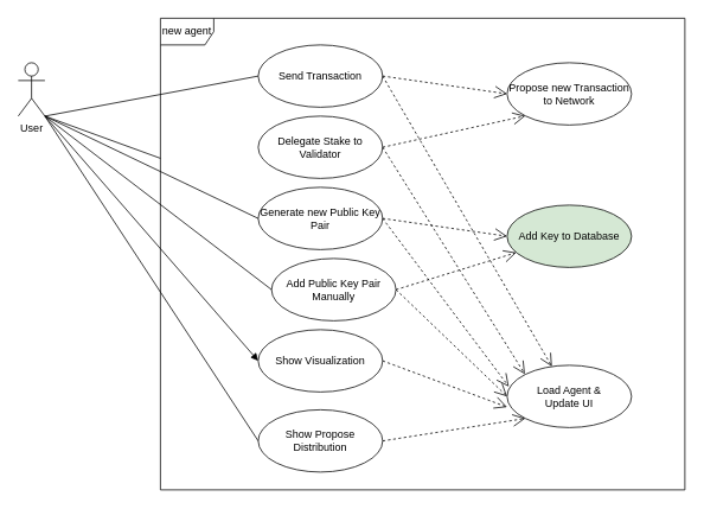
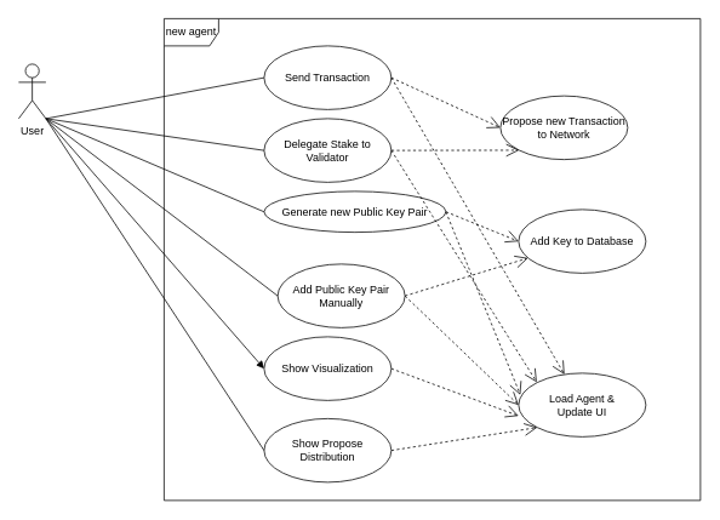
- <mxCell id="13" value="Propose new Transaction to Network" style="ellipse;whiteSpace=wrap;html=1;" parent="1" vertex="1"><mxGeometry x="570" y="70" width="140" height="70" as="geometry" /></mxCell>
+ <mxCell id="13" value="Propose new Transaction to Network" style="ellipse;whiteSpace=wrap;html=1;" parent="1" vertex="1"><mxGeometry x="550" y="105" width="140" height="70" as="geometry" /></mxCell>
- <mxCell id="18" value="" style="endArrow=none;html=1;exitX=1;exitY=1;exitDx=0;exitDy=0;exitPerimeter=0;" parent="1" source="2" target="3" edge="1"><mxGeometry relative="1" as="geometry"><mxPoint x="60" y="140" as="sourcePoint" /><mxPoint x="300" y="335" as="targetPoint" /></mxGeometry></mxCell>
+ <mxCell id="18" value="" style="endArrow=none;html=1;entryX=0;entryY=0.5;entryDx=0;entryDy=0;exitX=1;exitY=1;exitDx=0;exitDy=0;exitPerimeter=0;" parent="1" source="2" target="17" edge="1"><mxGeometry relative="1" as="geometry"><mxPoint x="60" y="140" as="sourcePoint" /><mxPoint x="300" y="335" as="targetPoint" /></mxGeometry></mxCell>
- <mxCell id="5" value="Generate new Public Key Pair" style="ellipse;whiteSpace=wrap;html=1;" parent="1" vertex="1"><mxGeometry x="290" y="210" width="140" height="70" as="geometry" /></mxCell>
+ <mxCell id="5" value="Generate new Public Key Pair" style="ellipse;whiteSpace=wrap;html=1;" parent="1" vertex="1"><mxGeometry x="290" y="210" width="200" height="45" as="geometry" /></mxCell>
- <mxCell id="10" value="Add Key to Database" style="ellipse;whiteSpace=wrap;html=1;fillColor=#d5e8d4;" parent="1" vertex="1"><mxGeometry x="570" y="230" width="140" height="70" as="geometry" /></mxCell>
+ <mxCell id="10" value="Add Key to Database" style="ellipse;whiteSpace=wrap;html=1;" parent="1" vertex="1"><mxGeometry x="570" y="230" width="140" height="70" as="geometry" /></mxCell>
